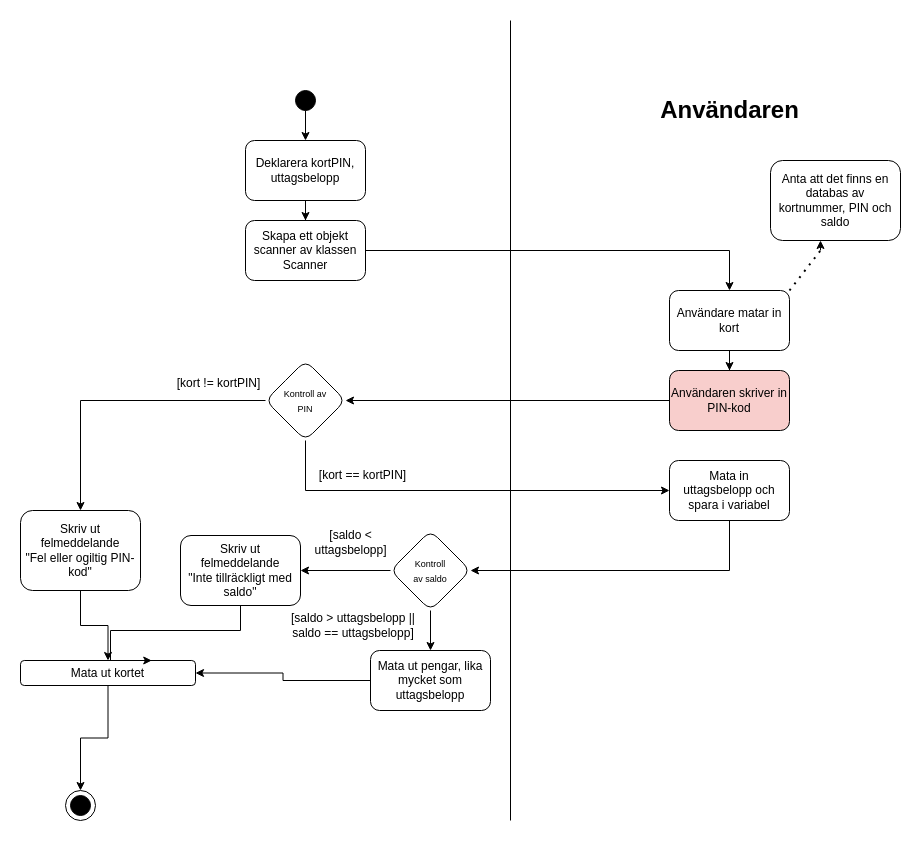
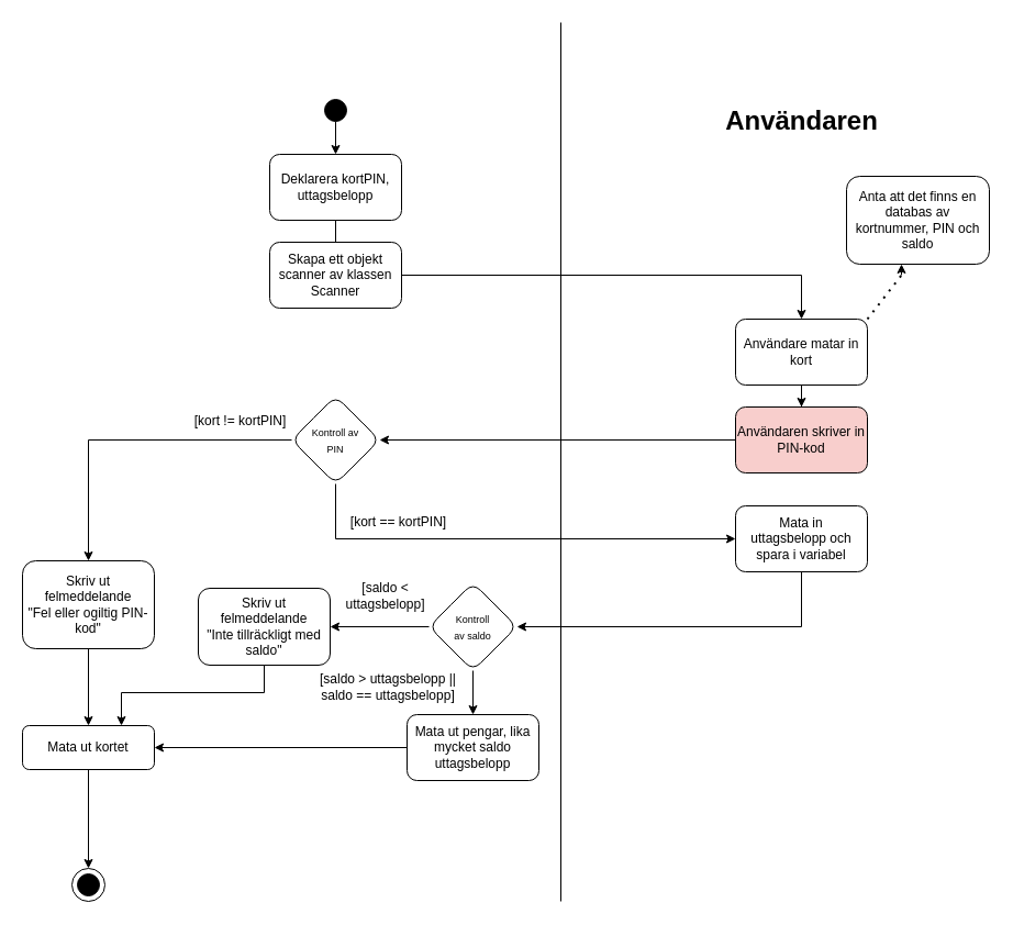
- <mxCell id="6" value="" style="edgeStyle=orthogonalEdgeStyle;rounded=0;orthogonalLoop=1;jettySize=auto;html=1;" edge="1" parent="1" source="7" target="9"><mxGeometry relative="1" as="geometry" /></mxCell>
+ <mxCell id="6" value="" style="edgeStyle=orthogonalEdgeStyle;rounded=0;orthogonalLoop=1;jettySize=auto;html=1;endArrow=none;" edge="1" parent="1" source="7" target="9"><mxGeometry relative="1" as="geometry" /></mxCell>
- <mxCell id="24" value="Mata ut kortet" style="whiteSpace=wrap;html=1;rounded=1;" vertex="1" parent="1"><mxGeometry x="20" y="660" width="175" height="25" as="geometry" /></mxCell>
+ <mxCell id="24" value="Mata ut kortet" style="whiteSpace=wrap;html=1;rounded=1;" vertex="1" parent="1"><mxGeometry x="20" y="660" width="120" height="40" as="geometry" /></mxCell>
- <mxCell id="34" value="Mata ut pengar, lika mycket som uttagsbelopp" style="rounded=1;whiteSpace=wrap;html=1;" vertex="1" parent="1"><mxGeometry x="370" y="650" width="120" height="60" as="geometry" /></mxCell>
+ <mxCell id="34" value="Mata ut pengar, lika mycket saldo uttagsbelopp" style="rounded=1;whiteSpace=wrap;html=1;" vertex="1" parent="1"><mxGeometry x="370" y="650" width="120" height="60" as="geometry" /></mxCell>
